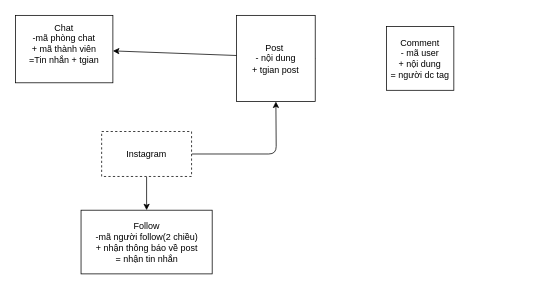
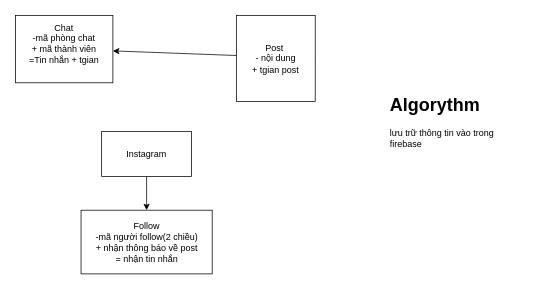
- <mxCell id="9" value="Comment&lt;br style=&quot;font-size: 12px;&quot;&gt;- mã user&lt;br style=&quot;font-size: 12px;&quot;&gt;+ nội dung&lt;br style=&quot;font-size: 12px;&quot;&gt;= người dc tag" style="rounded=0;whiteSpace=wrap;html=1;fontSize=12;" vertex="1" parent="1"><mxGeometry x="515" y="35" width="90" height="85" as="geometry" /></mxCell>
+ <mxCell id="10" value="&lt;h1&gt;Algorythm&lt;/h1&gt;&lt;p&gt;lưu trữ thông tin vào trong firebase&lt;/p&gt;" style="text;html=1;strokeColor=none;fillColor=none;spacing=5;spacingTop=-20;whiteSpace=wrap;overflow=hidden;rounded=0;fontSize=12;" vertex="1" parent="1"><mxGeometry x="515" y="120" width="190" height="120" as="geometry" /></mxCell>
- <mxCell id="2" style="edgeStyle=none;html=1;exitX=1;exitY=0.5;exitDx=0;exitDy=0;entryX=0.5;entryY=1;entryDx=0;entryDy=0;fontSize=12;" edge="1" parent="1" source="4" target="7"><mxGeometry relative="1" as="geometry"><Array as="points"><mxPoint x="368" y="205" /></Array></mxGeometry></mxCell>
- <mxCell id="4" value="&lt;font style=&quot;font-size: 12px;&quot;&gt;Instagram&lt;/font&gt;" style="rounded=0;whiteSpace=wrap;html=1;fontSize=12;dashed=1;" vertex="1" parent="1"><mxGeometry x="135" y="175" width="120" height="60" as="geometry" /></mxCell>
+ <mxCell id="4" value="&lt;font style=&quot;font-size: 12px;&quot;&gt;Instagram&lt;/font&gt;" style="rounded=0;whiteSpace=wrap;html=1;fontSize=12;" vertex="1" parent="1"><mxGeometry x="135" y="175" width="120" height="60" as="geometry" /></mxCell>
